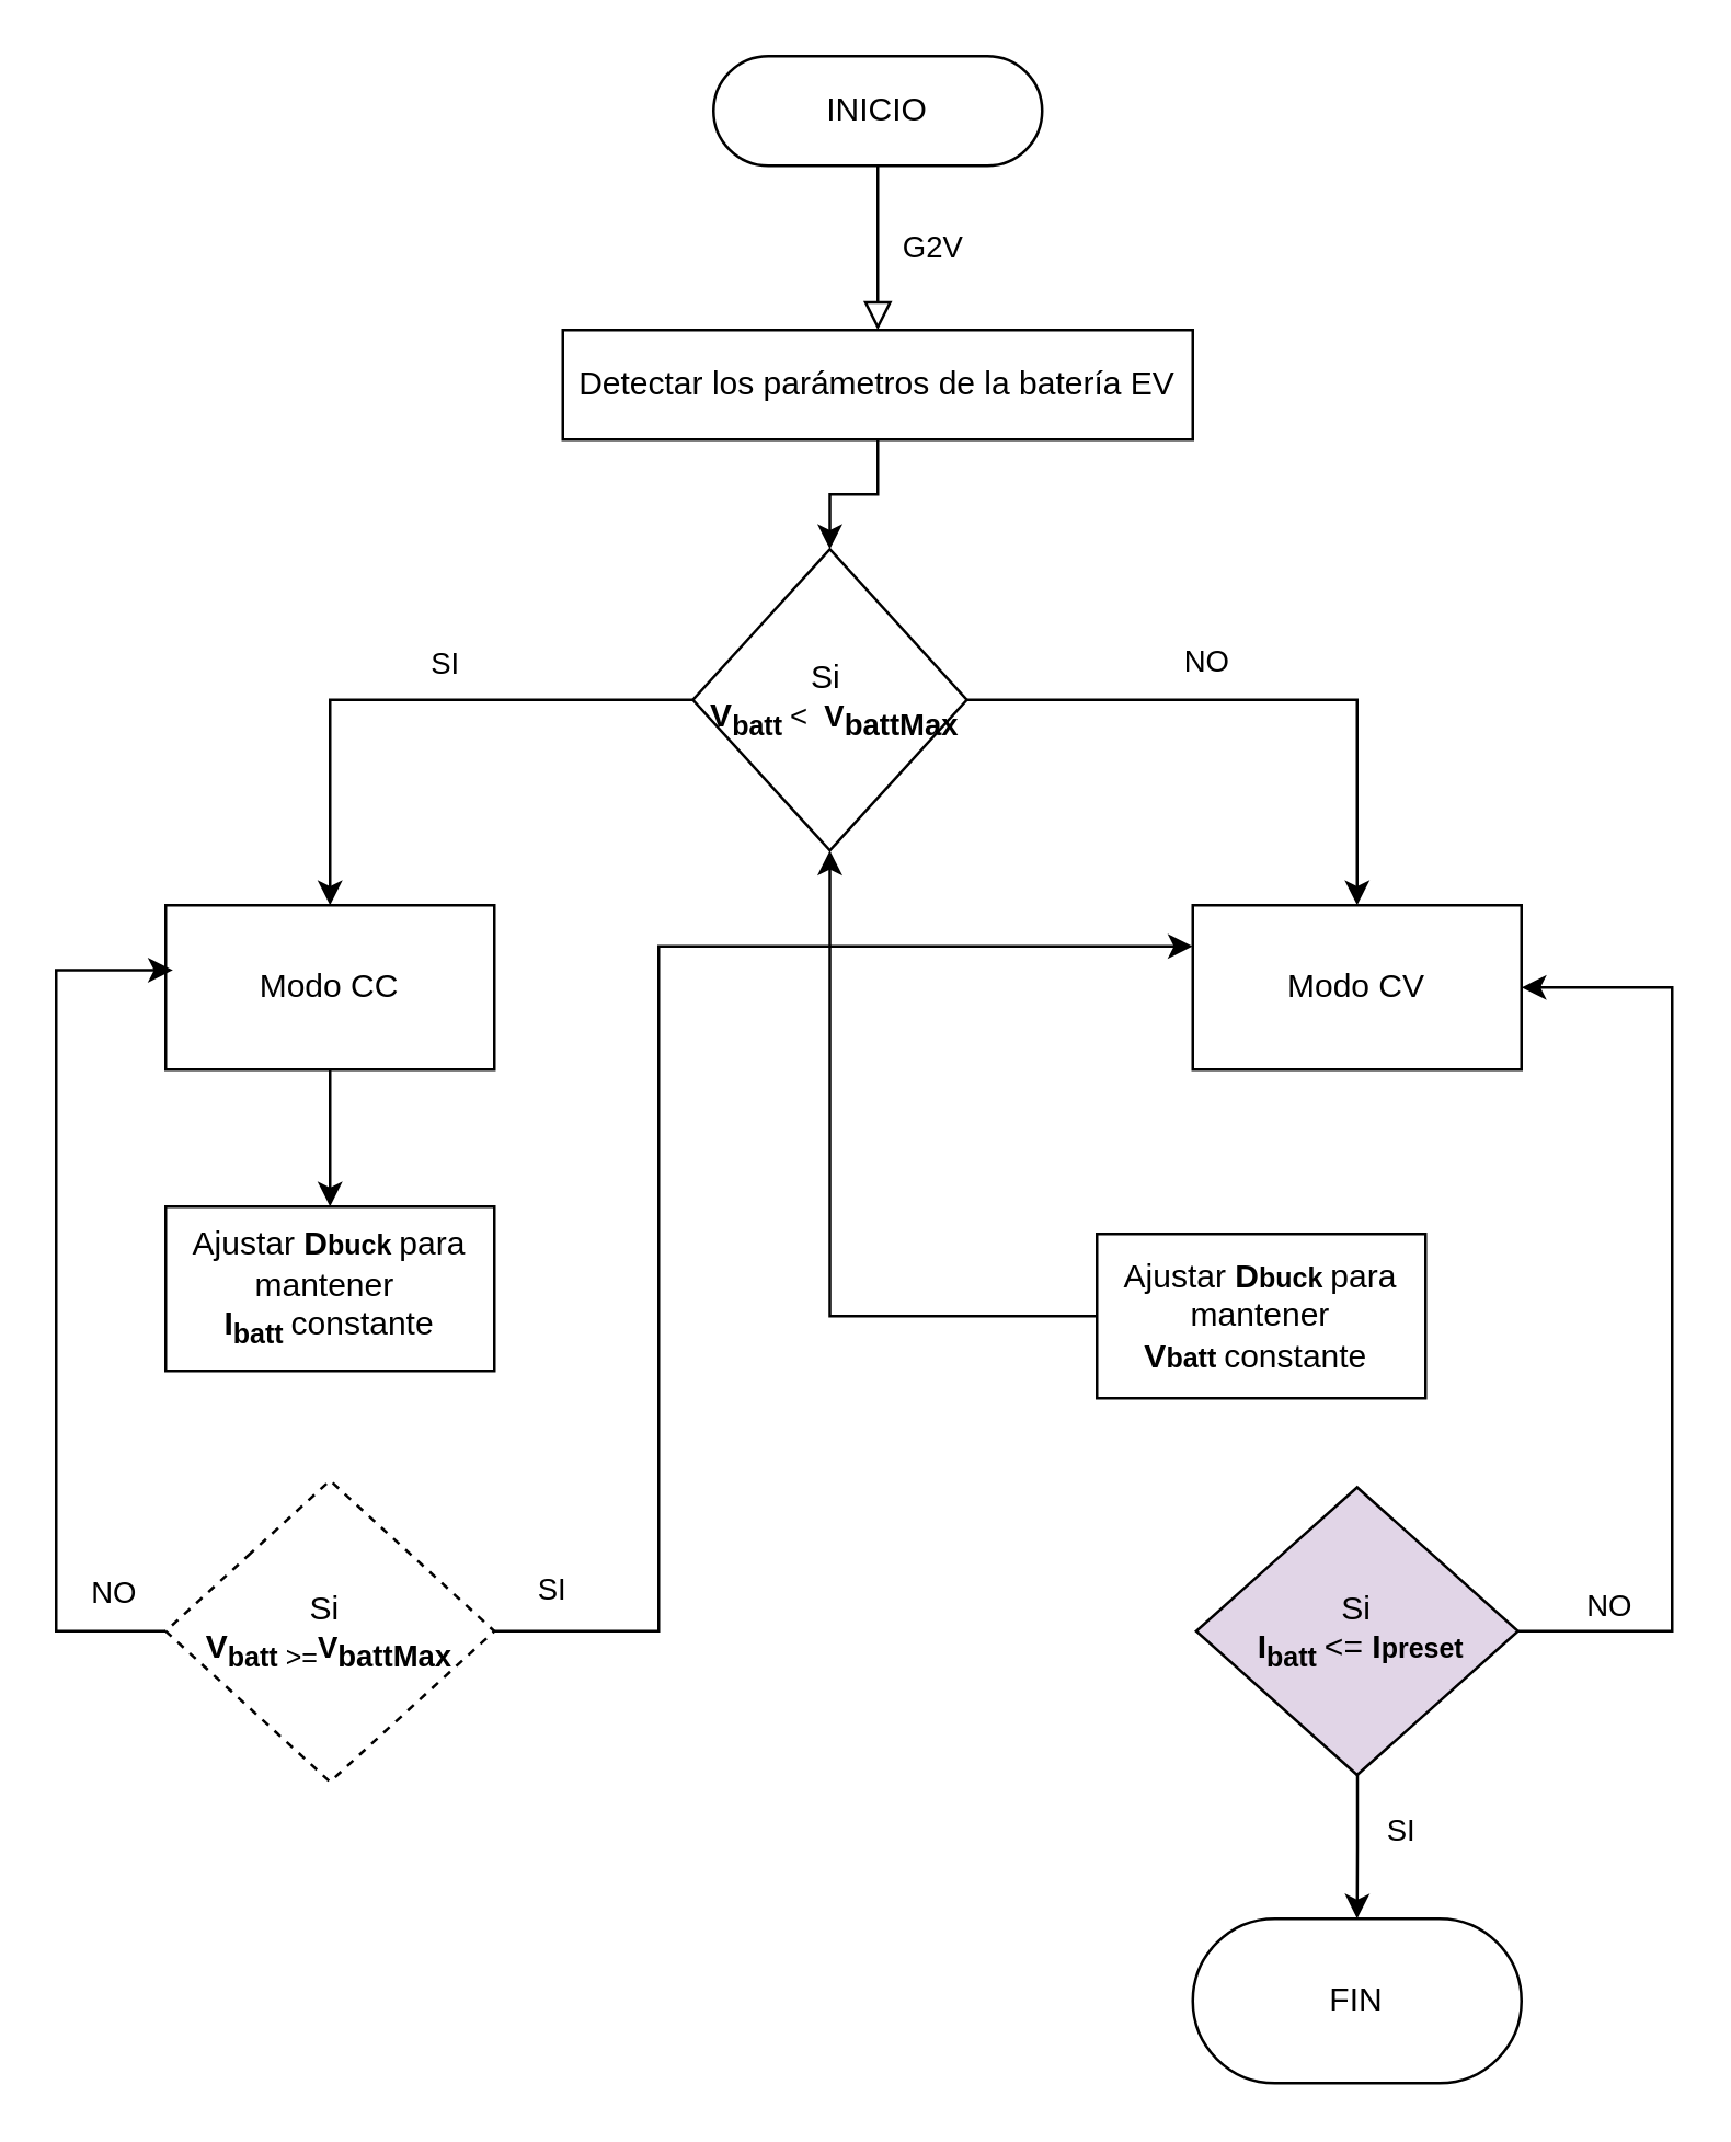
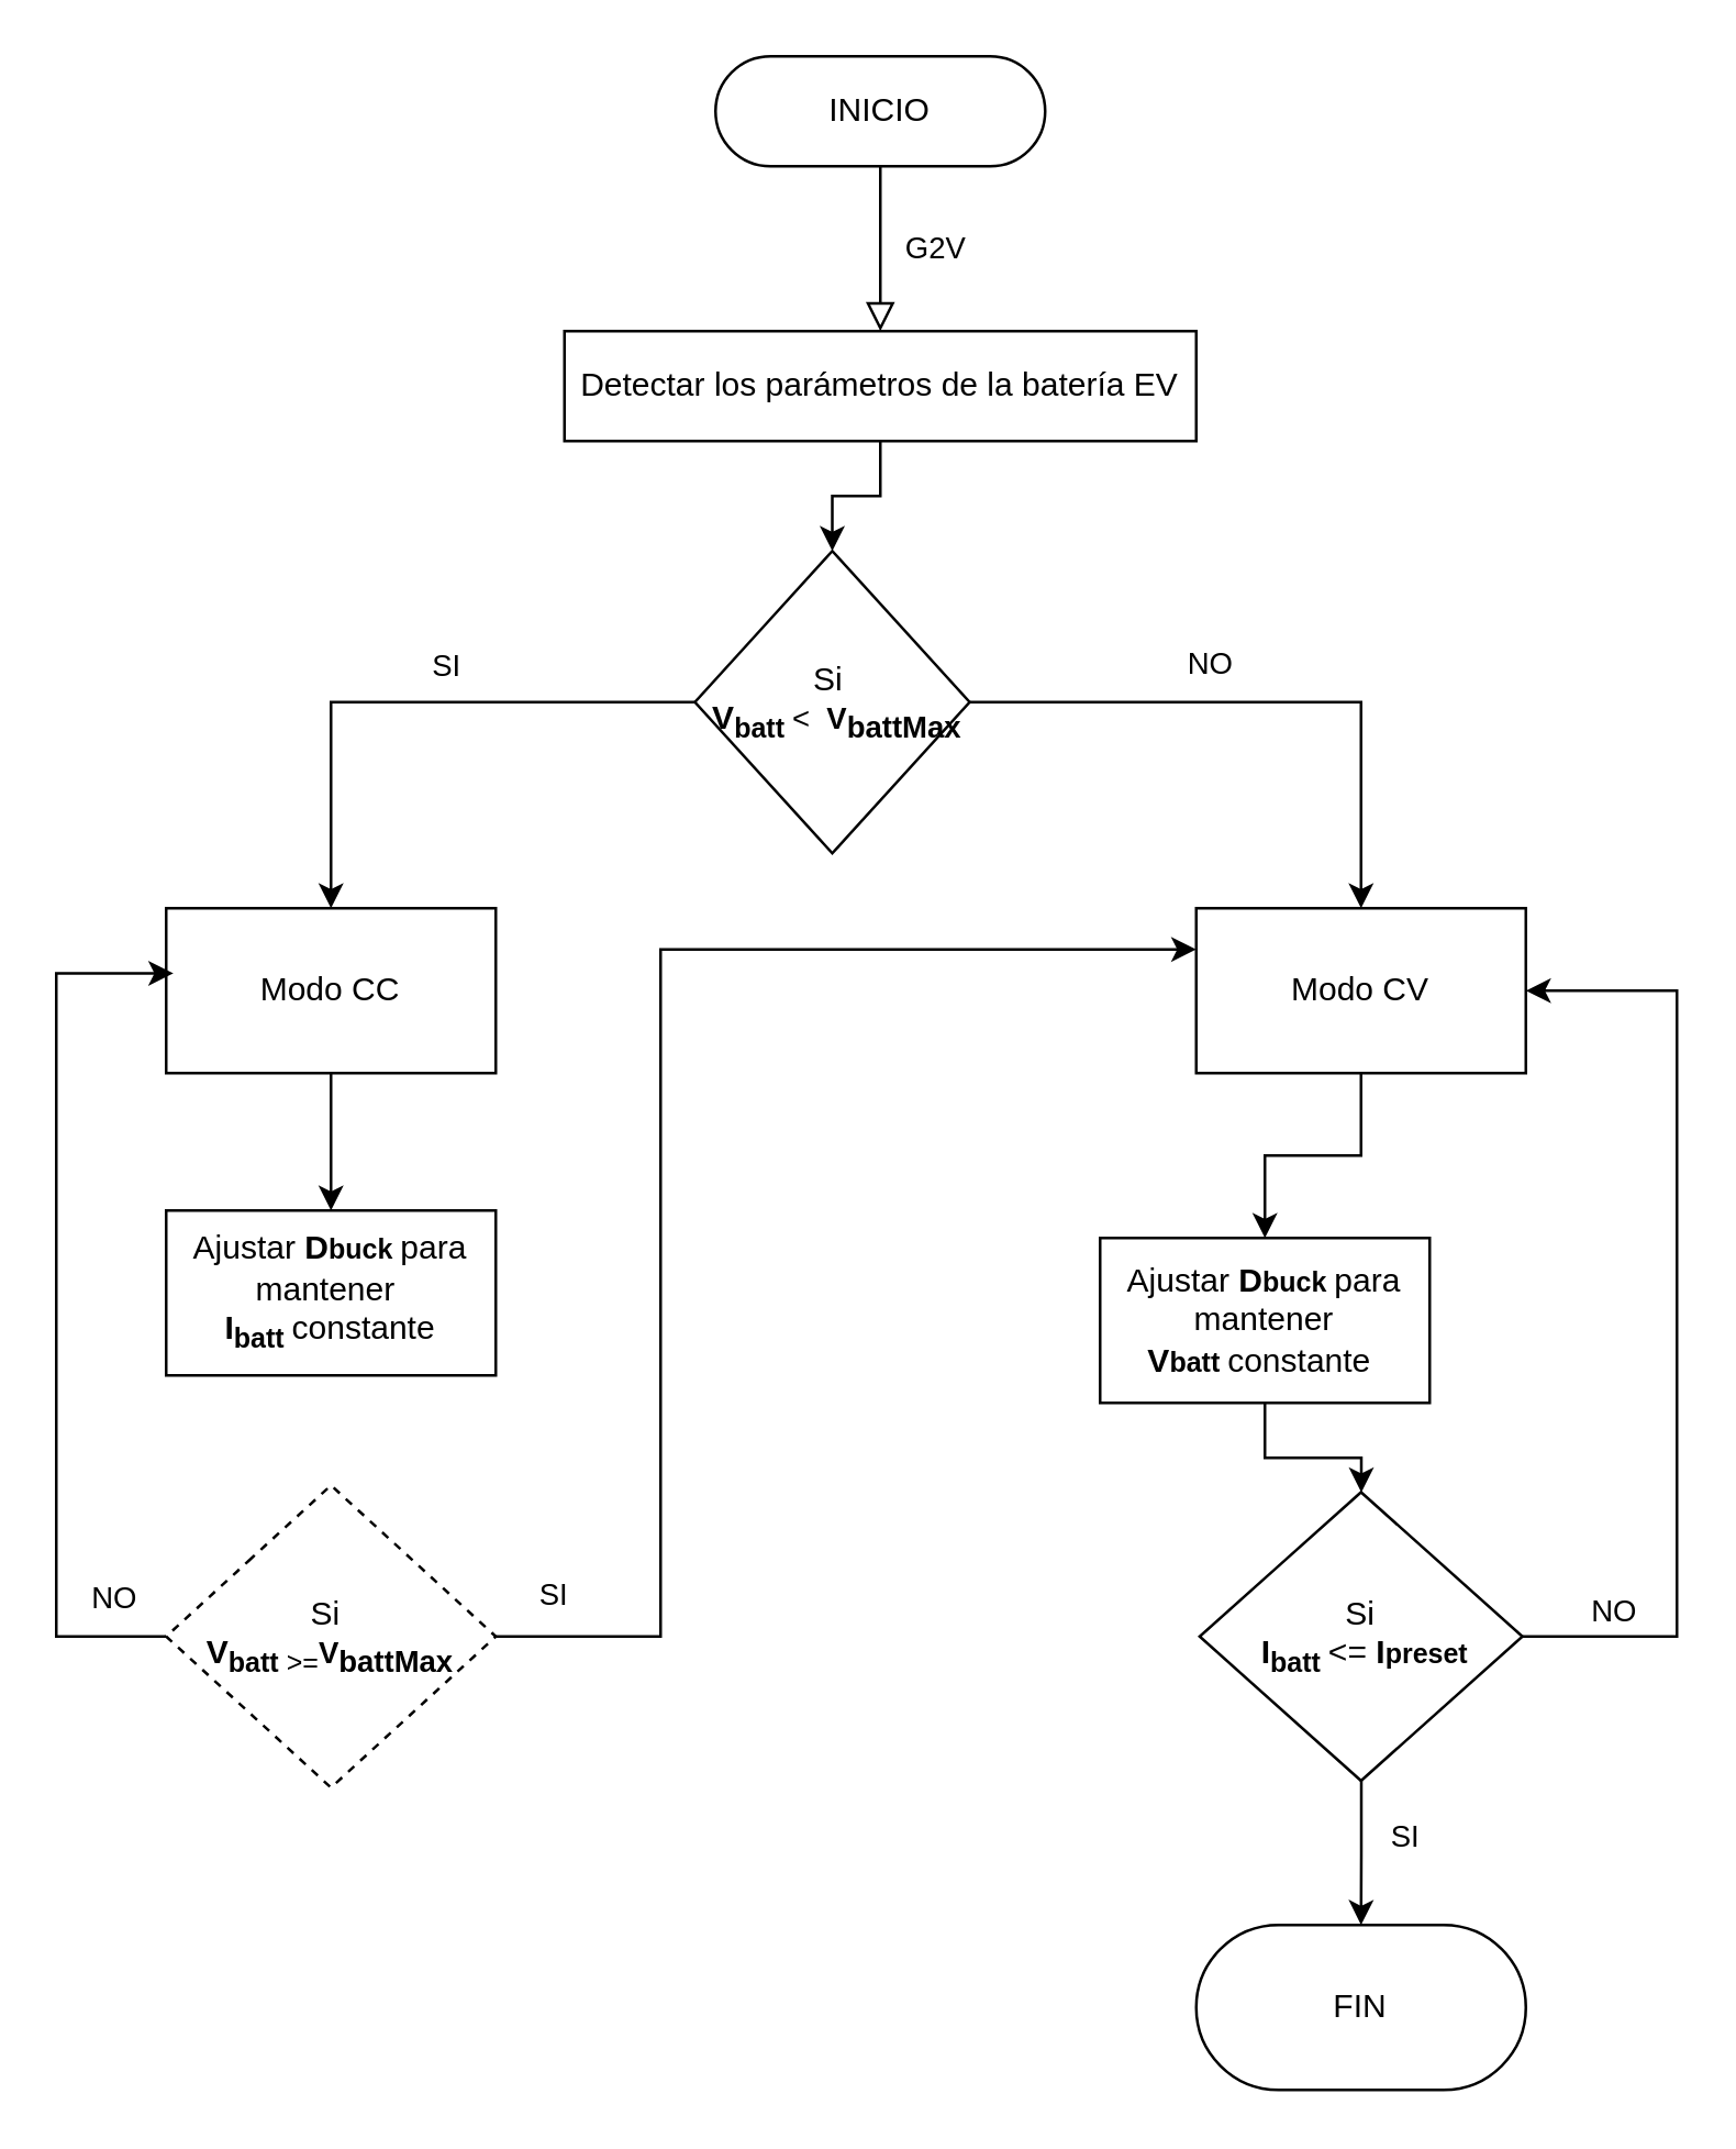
+ <mxCell id="11" value="" style="edgeStyle=orthogonalEdgeStyle;rounded=0;orthogonalLoop=1;jettySize=auto;html=1;" edge="1" parent="1" source="12" target="16"><mxGeometry relative="1" as="geometry" /></mxCell>
- <mxCell id="15" value="" style="edgeStyle=orthogonalEdgeStyle;rounded=0;orthogonalLoop=1;jettySize=auto;html=1;" edge="1" parent="1" source="16" target="10"><mxGeometry relative="1" as="geometry" /></mxCell>
+ <mxCell id="15" value="" style="edgeStyle=orthogonalEdgeStyle;rounded=0;orthogonalLoop=1;jettySize=auto;html=1;" edge="1" parent="1" source="16" target="21"><mxGeometry relative="1" as="geometry" /></mxCell>
- <mxCell id="21" value="Si&lt;div&gt;&amp;nbsp;&lt;span style=&quot;background-color: initial;&quot;&gt;&lt;b&gt;I&lt;/b&gt;&lt;/span&gt;&lt;sub style=&quot;background-color: initial;&quot;&gt;&lt;b&gt;batt&lt;/b&gt;&amp;nbsp;&lt;/sub&gt;&lt;span style=&quot;background-color: initial;&quot;&gt;&amp;lt;=&amp;nbsp;&lt;/span&gt;&lt;span style=&quot;background-color: initial;&quot;&gt;&lt;b&gt;I&lt;span style=&quot;font-size: 10px;&quot;&gt;preset&lt;/span&gt;&lt;/b&gt;&lt;/span&gt;&lt;/div&gt;" style="rhombus;whiteSpace=wrap;html=1;rounded=1;glass=0;strokeWidth=1;shadow=0;arcSize=0;fillColor=#e1d5e7;" vertex="1" parent="1"><mxGeometry x="436.25" y="542.5" width="117.5" height="105" as="geometry" /></mxCell>
+ <mxCell id="21" value="Si&lt;div&gt;&amp;nbsp;&lt;span style=&quot;background-color: initial;&quot;&gt;&lt;b&gt;I&lt;/b&gt;&lt;/span&gt;&lt;sub style=&quot;background-color: initial;&quot;&gt;&lt;b&gt;batt&lt;/b&gt;&amp;nbsp;&lt;/sub&gt;&lt;span style=&quot;background-color: initial;&quot;&gt;&amp;lt;=&amp;nbsp;&lt;/span&gt;&lt;span style=&quot;background-color: initial;&quot;&gt;&lt;b&gt;I&lt;span style=&quot;font-size: 10px;&quot;&gt;preset&lt;/span&gt;&lt;/b&gt;&lt;/span&gt;&lt;/div&gt;" style="rhombus;whiteSpace=wrap;html=1;rounded=1;glass=0;strokeWidth=1;shadow=0;arcSize=0;" vertex="1" parent="1"><mxGeometry x="436.25" y="542.5" width="117.5" height="105" as="geometry" /></mxCell>
